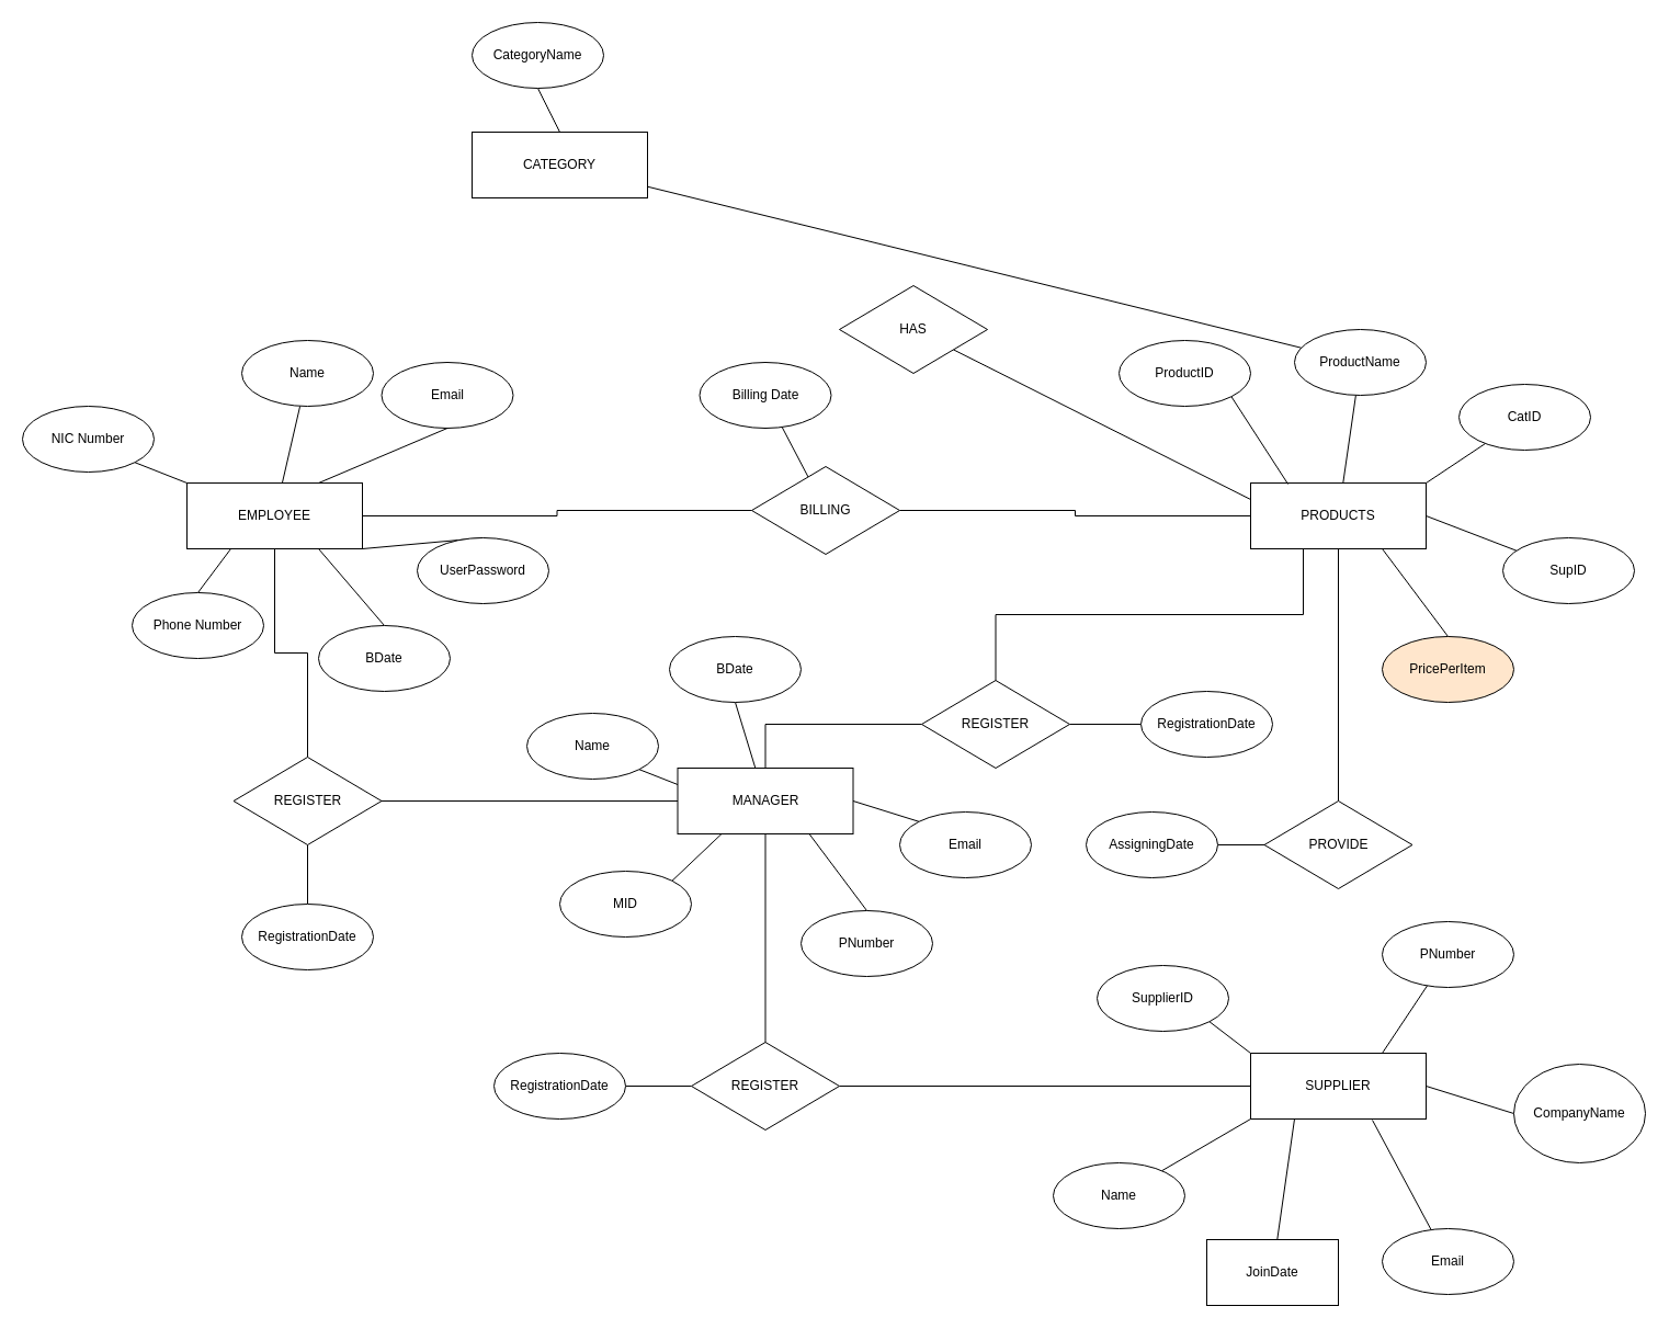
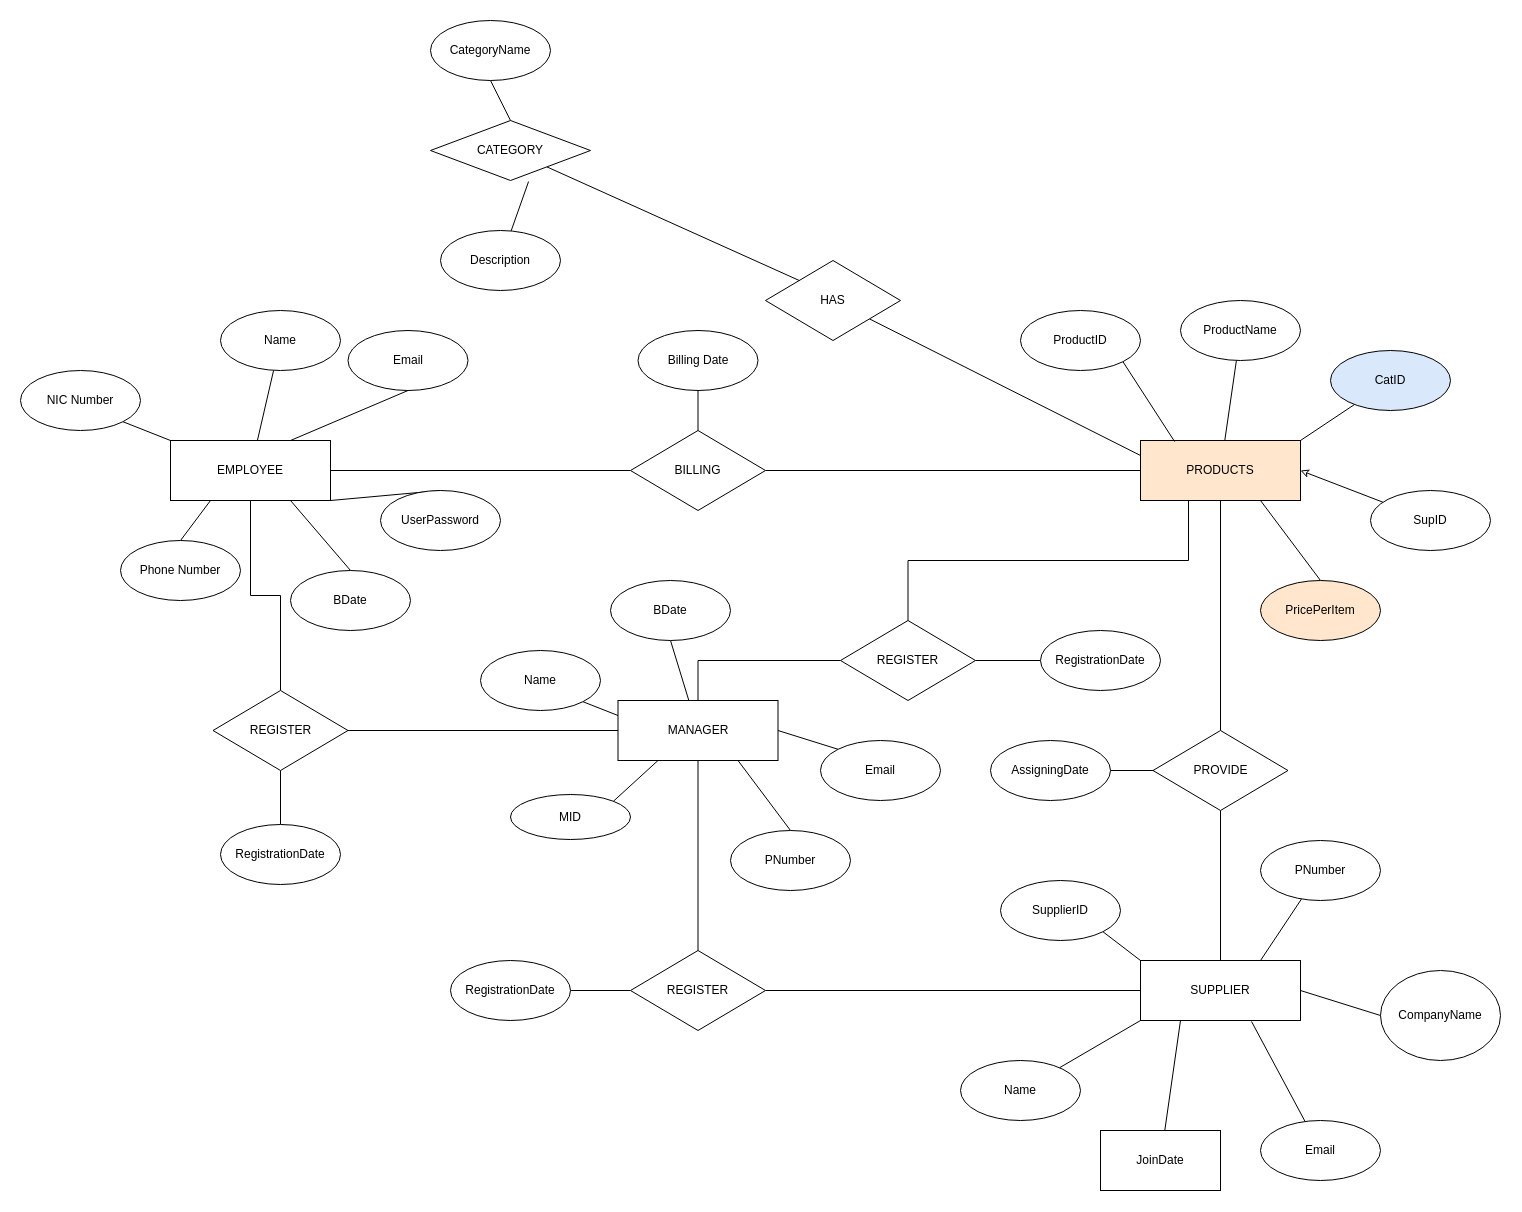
- <mxCell id="80" value="CATEGORY" style="rounded=0;whiteSpace=wrap;html=1;" vertex="1" parent="1"><mxGeometry x="430" y="120" width="160" height="60" as="geometry" /></mxCell>
+ <mxCell id="80" value="CATEGORY" style="rhombus;whiteSpace=wrap;html=1;" vertex="1" parent="1"><mxGeometry x="430" y="120" width="160" height="60" as="geometry" /></mxCell>
+ <mxCell id="81" style="edgeStyle=none;rounded=0;orthogonalLoop=1;jettySize=auto;html=1;entryX=0.613;entryY=1.017;entryDx=0;entryDy=0;entryPerimeter=0;endArrow=none;endFill=0;" edge="1" parent="1" source="82" target="80"><mxGeometry relative="1" as="geometry" /></mxCell>
- <mxCell id="79" style="edgeStyle=none;rounded=0;orthogonalLoop=1;jettySize=auto;html=1;endArrow=none;endFill=0;" edge="1" parent="1" source="80" target="70"><mxGeometry relative="1" as="geometry" /></mxCell>
+ <mxCell id="79" style="edgeStyle=none;rounded=0;orthogonalLoop=1;jettySize=auto;html=1;entryX=0;entryY=0;entryDx=0;entryDy=0;endArrow=none;endFill=0;" edge="1" parent="1" source="80" target="78"><mxGeometry relative="1" as="geometry" /></mxCell>
+ <mxCell id="82" value="Description" style="ellipse;whiteSpace=wrap;html=1;rounded=0;" vertex="1" parent="1"><mxGeometry x="440" y="230" width="120" height="60" as="geometry" /></mxCell>
- <mxCell id="72" value="CatID" style="ellipse;whiteSpace=wrap;html=1;" vertex="1" parent="1"><mxGeometry x="1330" y="350" width="120" height="60" as="geometry" /></mxCell>
+ <mxCell id="72" value="CatID" style="ellipse;whiteSpace=wrap;html=1;fillColor=#dae8fc;" vertex="1" parent="1"><mxGeometry x="1330" y="350" width="120" height="60" as="geometry" /></mxCell>
- <mxCell id="14" value="BILLING" style="rhombus;whiteSpace=wrap;html=1;" vertex="1" parent="1"><mxGeometry x="685" y="425" width="135" height="80" as="geometry" /></mxCell>
+ <mxCell id="14" value="BILLING" style="rhombus;whiteSpace=wrap;html=1;" vertex="1" parent="1"><mxGeometry x="630" y="430" width="135" height="80" as="geometry" /></mxCell>
- <mxCell id="16" value="PRODUCTS" style="rounded=0;whiteSpace=wrap;html=1;" vertex="1" parent="1"><mxGeometry x="1140" width="160" height="60" as="geometry" y="440" /></mxCell>
+ <mxCell id="16" value="PRODUCTS" style="rounded=0;whiteSpace=wrap;html=1;fillColor=#ffe6cc;" vertex="1" parent="1"><mxGeometry x="1140" width="160" height="60" as="geometry" y="440" /></mxCell>
- <mxCell id="73" style="edgeStyle=none;rounded=0;orthogonalLoop=1;jettySize=auto;html=1;entryX=1;entryY=0.5;entryDx=0;entryDy=0;endArrow=none;endFill=0;" edge="1" parent="1" source="74" target="16"><mxGeometry relative="1" as="geometry" /></mxCell>
+ <mxCell id="73" style="edgeStyle=none;rounded=0;orthogonalLoop=1;jettySize=auto;html=1;entryX=1;entryY=0.5;entryDx=0;entryDy=0;endArrow=classic;endFill=0;" edge="1" parent="1" source="74" target="16"><mxGeometry relative="1" as="geometry" /></mxCell>
- <mxCell id="50" value="MID" style="ellipse;whiteSpace=wrap;html=1;rounded=0;" vertex="1" parent="1"><mxGeometry x="510" y="794" width="120" height="60" as="geometry" /></mxCell>
+ <mxCell id="50" value="MID" style="ellipse;whiteSpace=wrap;html=1;rounded=0;" vertex="1" parent="1"><mxGeometry x="510" y="794" width="120" height="45" as="geometry" /></mxCell>
+ <mxCell id="34" style="edgeStyle=orthogonalEdgeStyle;rounded=0;orthogonalLoop=1;jettySize=auto;html=1;entryX=0.5;entryY=0;entryDx=0;entryDy=0;endArrow=none;endFill=0;" edge="1" parent="1" source="36" target="33"><mxGeometry relative="1" as="geometry" /></mxCell>
